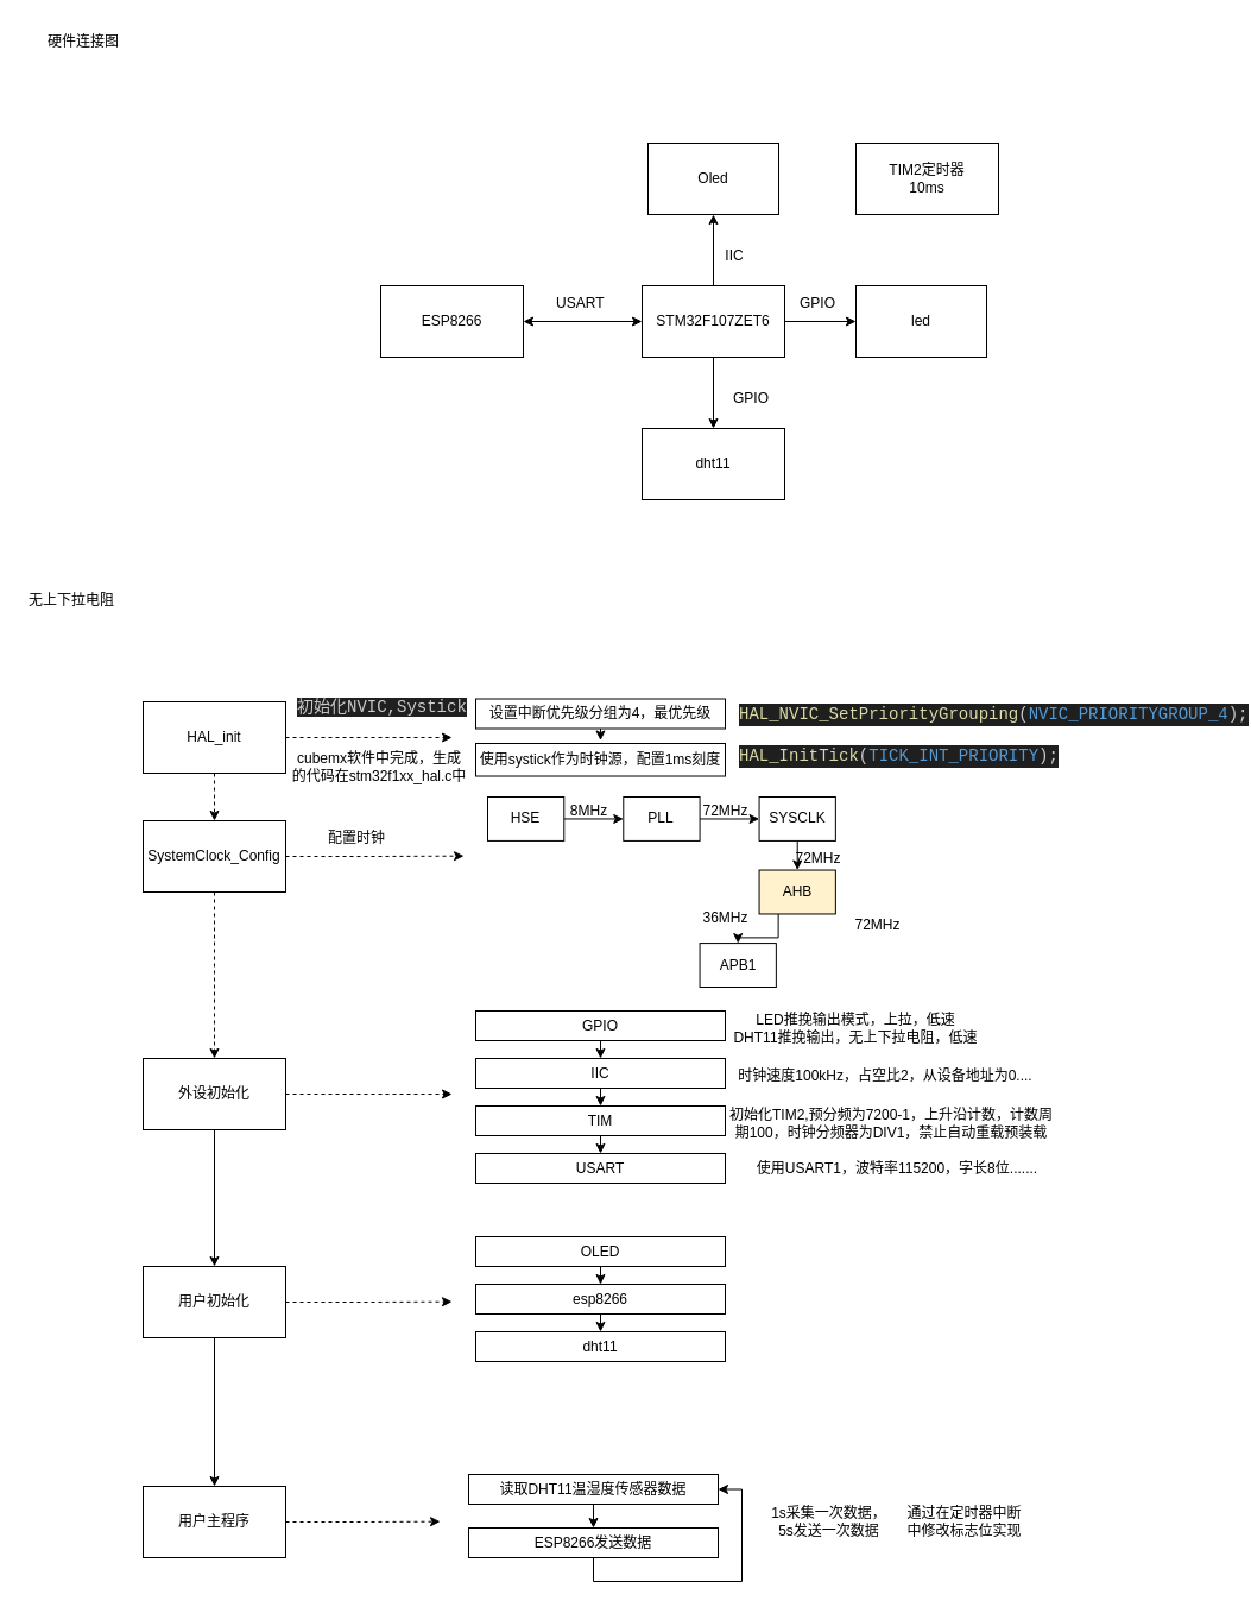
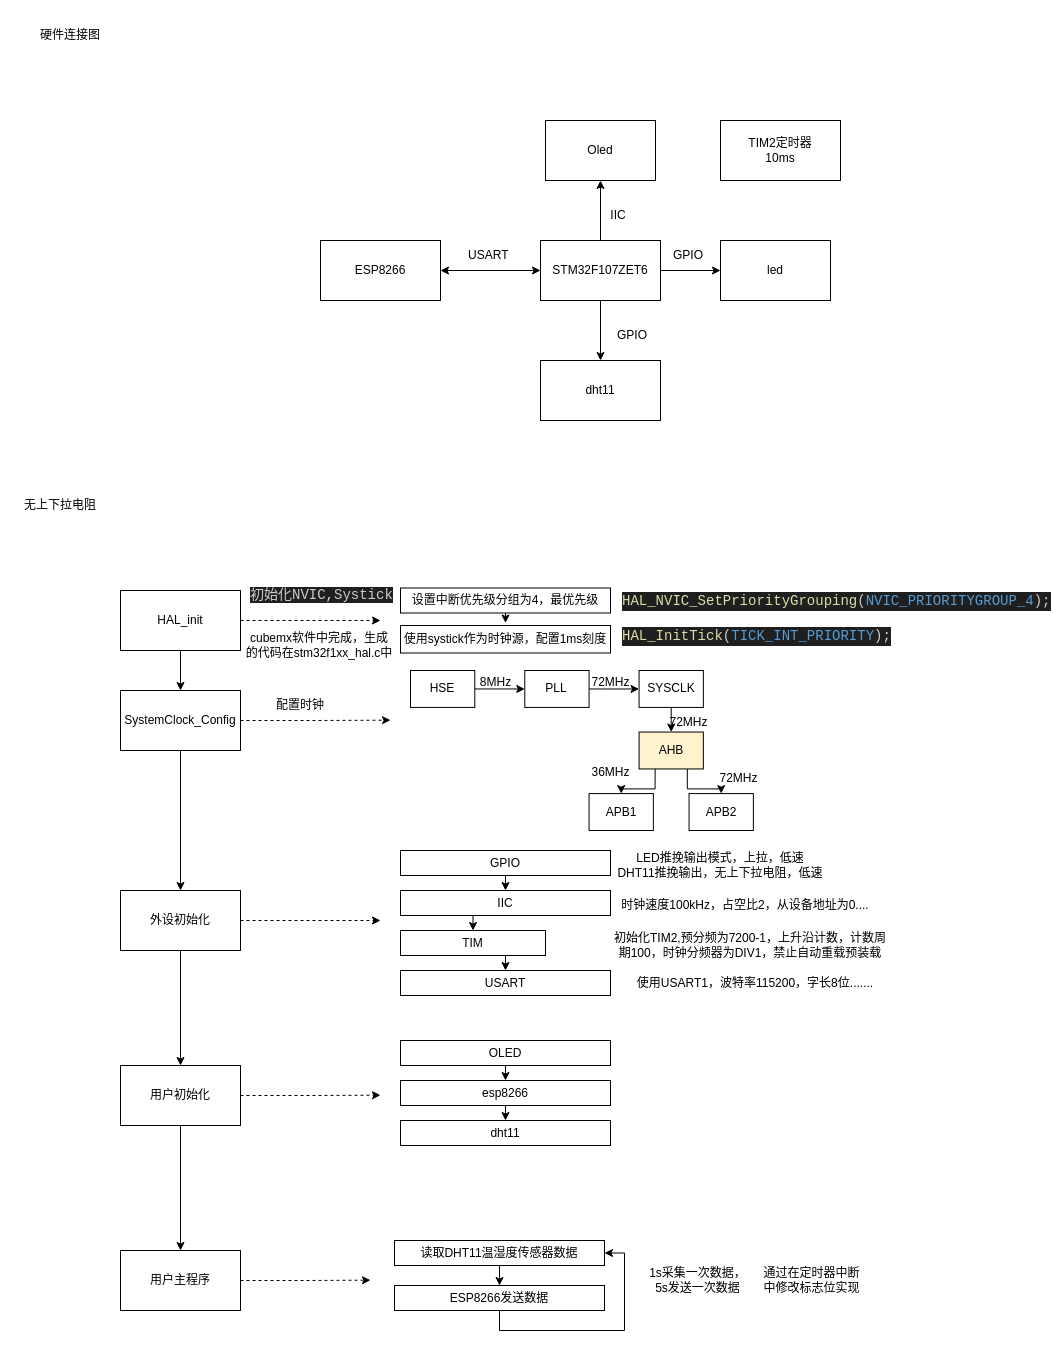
- <mxCell id="11" style="edgeStyle=orthogonalEdgeStyle;rounded=0;orthogonalLoop=1;jettySize=auto;html=1;exitX=0.5;exitY=1;exitDx=0;exitDy=0;dashed=1;" parent="1" source="12" target="23" edge="1"><mxGeometry relative="1" as="geometry" /></mxCell>
+ <mxCell id="11" style="edgeStyle=orthogonalEdgeStyle;rounded=0;orthogonalLoop=1;jettySize=auto;html=1;exitX=0.5;exitY=1;exitDx=0;exitDy=0;" parent="1" source="12" target="23" edge="1"><mxGeometry relative="1" as="geometry" /></mxCell>
+ <mxCell id="38" style="edgeStyle=orthogonalEdgeStyle;rounded=0;orthogonalLoop=1;jettySize=auto;html=1;exitX=0.75;exitY=1;exitDx=0;exitDy=0;entryX=0.5;entryY=0;entryDx=0;entryDy=0;" parent="28" source="39" target="42" edge="1"><mxGeometry relative="1" as="geometry" /></mxCell>
+ <mxCell id="42" value="APB2" style="rounded=0;whiteSpace=wrap;html=1;" parent="28" vertex="1"><mxGeometry x="278.571" y="123.077" width="64.286" height="36.923" as="geometry" /></mxCell>
- <mxCell id="22" style="edgeStyle=orthogonalEdgeStyle;rounded=0;orthogonalLoop=1;jettySize=auto;html=1;exitX=0.5;exitY=1;exitDx=0;exitDy=0;dashed=1;" parent="1" source="23" target="27" edge="1"><mxGeometry relative="1" as="geometry" /></mxCell>
+ <mxCell id="22" style="edgeStyle=orthogonalEdgeStyle;rounded=0;orthogonalLoop=1;jettySize=auto;html=1;exitX=0.5;exitY=1;exitDx=0;exitDy=0;" parent="1" source="23" target="27" edge="1"><mxGeometry relative="1" as="geometry" /></mxCell>
- <mxCell id="50" value="TIM" style="rounded=0;whiteSpace=wrap;html=1;" parent="1" vertex="1"><mxGeometry x="400" y="930" width="210" height="25" as="geometry" /></mxCell>
+ <mxCell id="50" value="TIM" style="rounded=0;whiteSpace=wrap;html=1;" parent="1" vertex="1"><mxGeometry x="400" y="930" width="145" height="25" as="geometry" /></mxCell>
